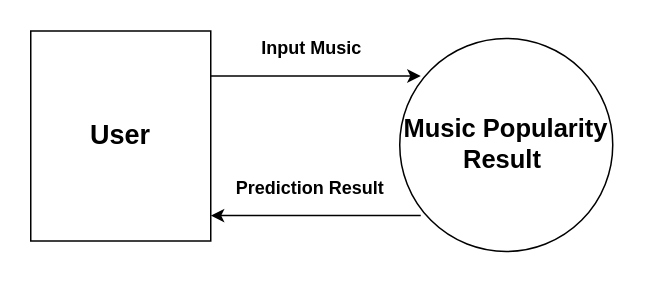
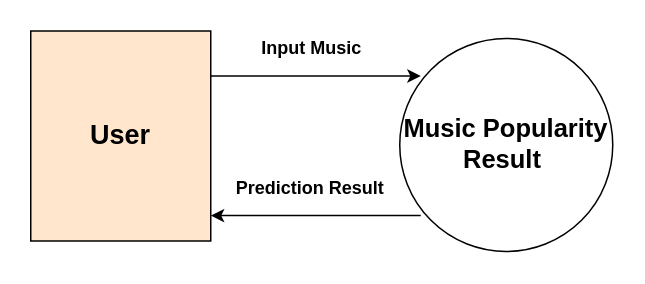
- <mxCell id="4" value="&lt;span style=&quot;font-size: 18px;&quot;&gt;&lt;b&gt;User&lt;/b&gt;&lt;/span&gt;" style="rounded=0;whiteSpace=wrap;html=1;" vertex="1" parent="1"><mxGeometry x="20" y="20" width="120" height="140" as="geometry" /></mxCell>
+ <mxCell id="4" value="&lt;span style=&quot;font-size: 18px;&quot;&gt;&lt;b&gt;User&lt;/b&gt;&lt;/span&gt;" style="rounded=0;whiteSpace=wrap;html=1;fillColor=#ffe6cc;" vertex="1" parent="1"><mxGeometry x="20" y="20" width="120" height="140" as="geometry" /></mxCell>
